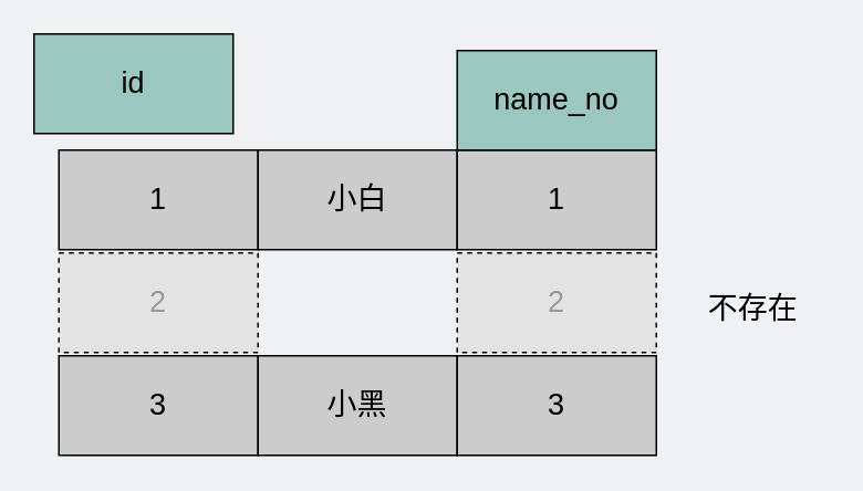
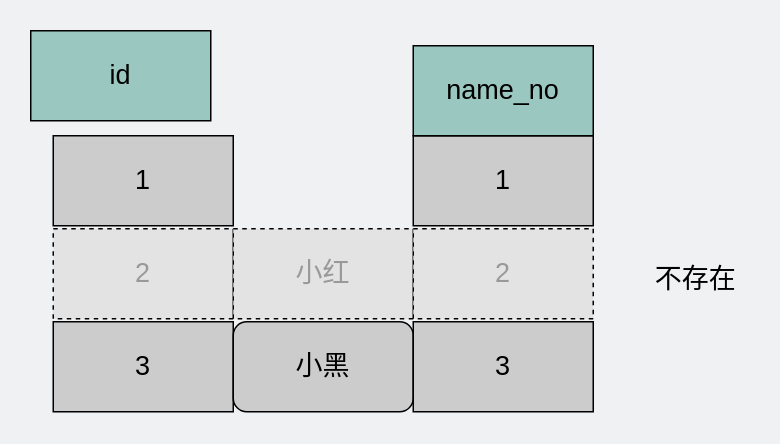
- <mxCell id="3" value="小白" style="rounded=0;whiteSpace=wrap;html=1;fillColor=#CCCCCC;gradientColor=none;fontSize=18;" parent="1" vertex="1"><mxGeometry x="155" y="90" width="120" height="60" as="geometry" /></mxCell>
+ <mxCell id="6" value="小红" style="rounded=0;whiteSpace=wrap;html=1;fillColor=#E3E3E3;gradientColor=none;fontSize=18;dashed=1;fontColor=#999999;" parent="1" vertex="1"><mxGeometry x="155" y="152" width="120" height="60" as="geometry" /></mxCell>
- <mxCell id="13" value="&lt;font color=&quot;#000000&quot; style=&quot;font-size: 18px&quot;&gt;不存在&lt;/font&gt;" style="text;html=1;strokeColor=none;fillColor=none;align=center;verticalAlign=middle;whiteSpace=wrap;rounded=0;dashed=1;fontColor=#999999;" vertex="1" parent="1"><mxGeometry x="409" y="168" width="89" height="36" as="geometry" /></mxCell>
+ <mxCell id="13" value="&lt;font color=&quot;#000000&quot; style=&quot;font-size: 18px&quot;&gt;不存在&lt;/font&gt;" style="text;html=1;strokeColor=none;fillColor=none;align=center;verticalAlign=middle;whiteSpace=wrap;rounded=0;dashed=1;fontColor=#999999;" vertex="1" parent="1"><mxGeometry x="419" y="168" width="89" height="36" as="geometry" /></mxCell>
- <mxCell id="11" value="小黑" style="rounded=0;whiteSpace=wrap;html=1;fillColor=#CCCCCC;gradientColor=none;fontSize=18;" vertex="1" parent="1"><mxGeometry x="155" y="214" width="120" height="60" as="geometry" /></mxCell>
+ <mxCell id="11" value="小黑" style="whiteSpace=wrap;html=1;fillColor=#CCCCCC;gradientColor=none;fontSize=18;rounded=1;" vertex="1" parent="1"><mxGeometry x="155" y="214" width="120" height="60" as="geometry" /></mxCell>
